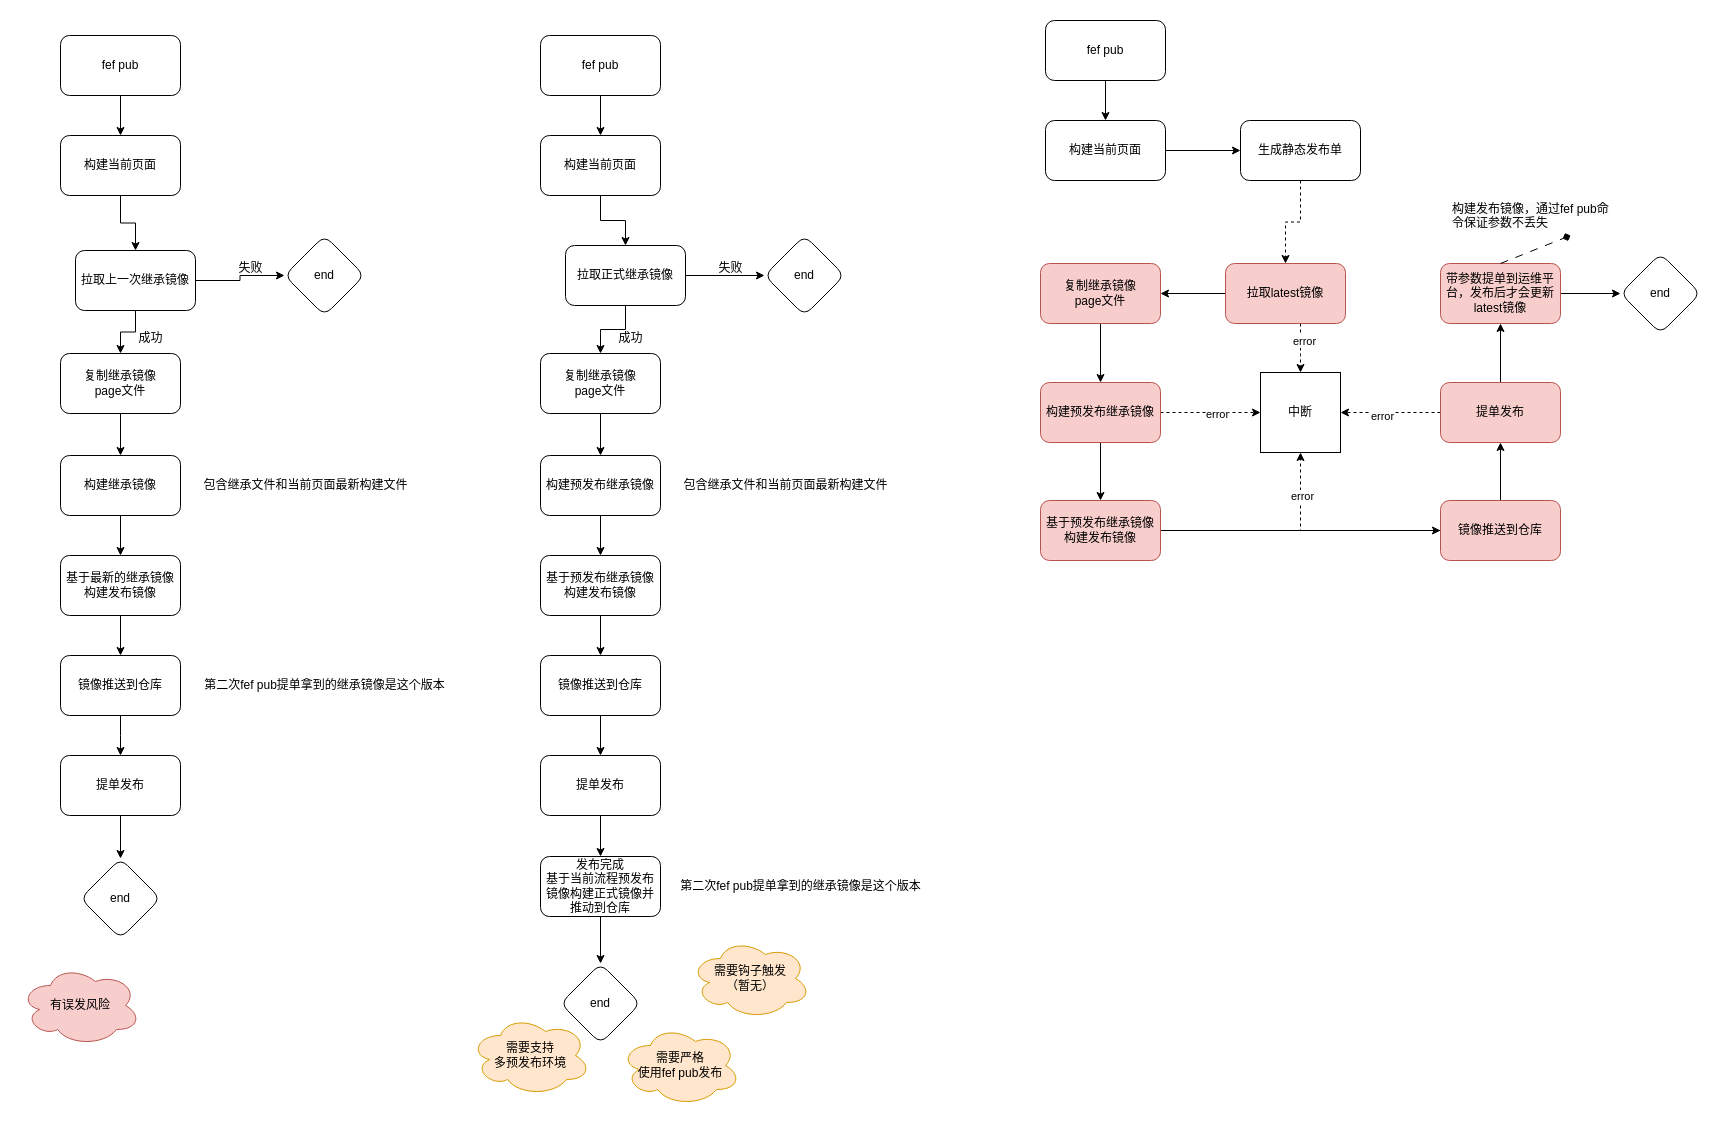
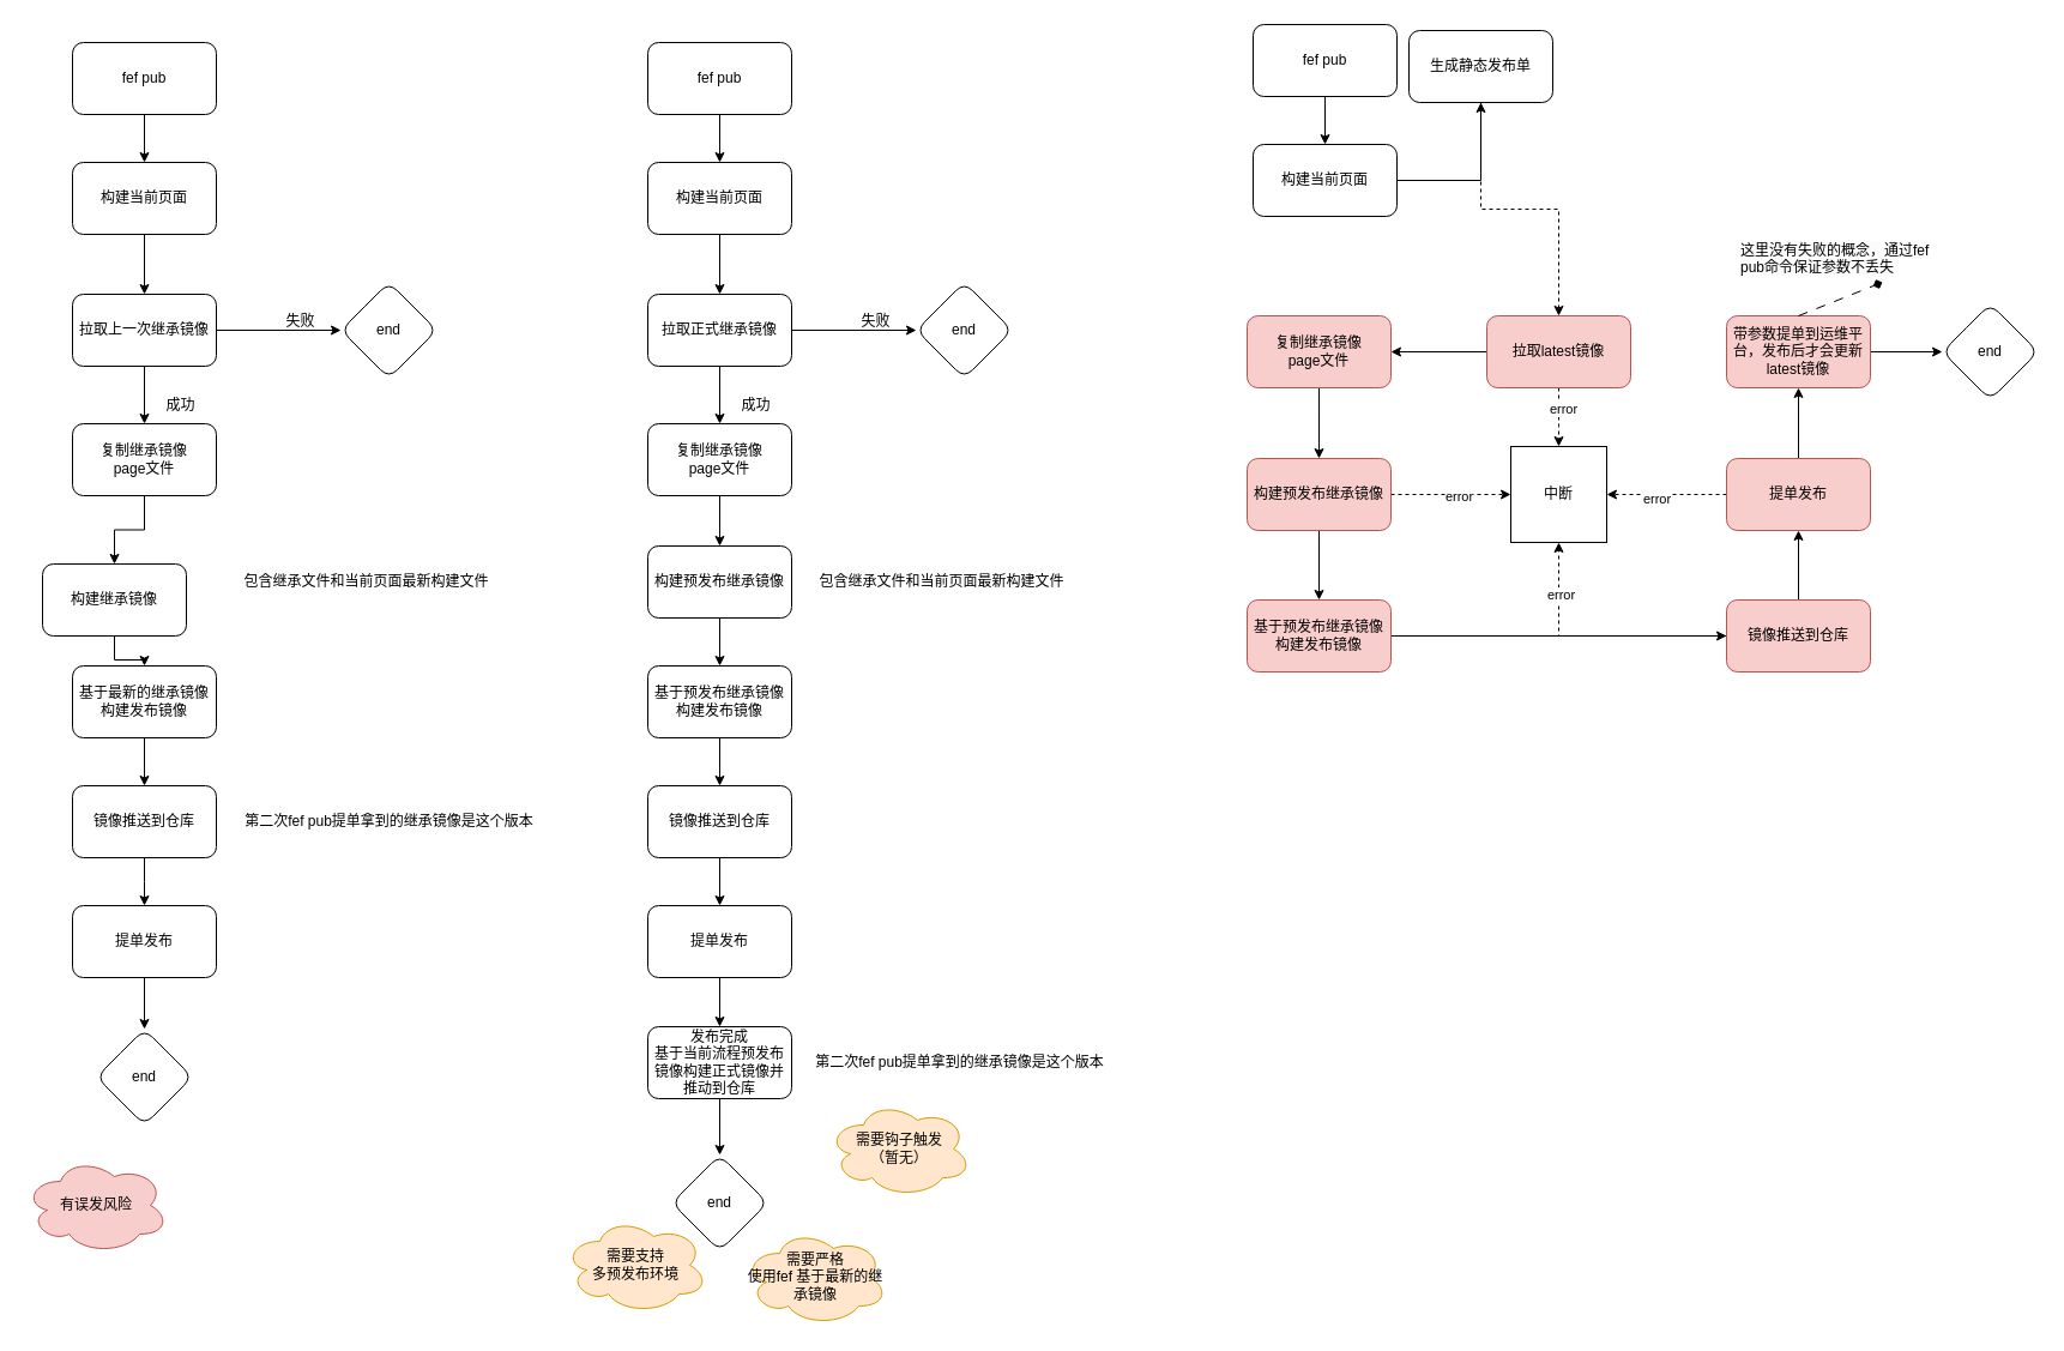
- <mxCell id="83" value="生成静态发布单" style="rounded=1;whiteSpace=wrap;html=1;" vertex="1" parent="1"><mxGeometry x="1240" y="120" width="120" height="60" as="geometry" /></mxCell>
+ <mxCell id="83" value="生成静态发布单" style="rounded=1;whiteSpace=wrap;html=1;" vertex="1" parent="1"><mxGeometry x="1175" y="25" width="120" height="60" as="geometry" /></mxCell>
- <mxCell id="85" value="&lt;span style=&quot;color: rgb(0, 0, 0); font-family: Helvetica; font-size: 12px; font-style: normal; font-variant-ligatures: normal; font-variant-caps: normal; font-weight: 400; letter-spacing: normal; orphans: 2; text-align: center; text-indent: 0px; text-transform: none; widows: 2; word-spacing: 0px; -webkit-text-stroke-width: 0px; white-space: normal; background-color: rgb(251, 251, 251); text-decoration-thickness: initial; text-decoration-style: initial; text-decoration-color: initial; display: inline !important; float: none;&quot;&gt;构建发布镜像，通过fef pub命令保证参数不丢失&lt;/span&gt;" style="text;whiteSpace=wrap;html=1;" vertex="1" parent="1"><mxGeometry x="1450" y="195" width="160" height="40" as="geometry" /></mxCell>
+ <mxCell id="85" value="&lt;span style=&quot;color: rgb(0, 0, 0); font-family: Helvetica; font-size: 12px; font-style: normal; font-variant-ligatures: normal; font-variant-caps: normal; font-weight: 400; letter-spacing: normal; orphans: 2; text-align: center; text-indent: 0px; text-transform: none; widows: 2; word-spacing: 0px; -webkit-text-stroke-width: 0px; white-space: normal; background-color: rgb(251, 251, 251); text-decoration-thickness: initial; text-decoration-style: initial; text-decoration-color: initial; display: inline !important; float: none;&quot;&gt;这里没有失败的概念，通过fef pub命令保证参数不丢失&lt;/span&gt;" style="text;whiteSpace=wrap;html=1;" vertex="1" parent="1"><mxGeometry x="1450" y="195" width="160" height="40" as="geometry" /></mxCell>
- <mxCell id="37" value="拉取正式继承镜像" style="rounded=1;whiteSpace=wrap;html=1;" parent="1" vertex="1"><mxGeometry x="565" y="245" width="120" height="60" as="geometry" /></mxCell>
+ <mxCell id="37" value="拉取正式继承镜像" style="rounded=1;whiteSpace=wrap;html=1;" parent="1" vertex="1"><mxGeometry x="540" y="245" width="120" height="60" as="geometry" /></mxCell>
- <mxCell id="17" value="拉取上一次继承镜像" style="rounded=1;whiteSpace=wrap;html=1;" parent="1" vertex="1"><mxGeometry x="75" y="250" width="120" height="60" as="geometry" /></mxCell>
+ <mxCell id="17" value="拉取上一次继承镜像" style="rounded=1;whiteSpace=wrap;html=1;" parent="1" vertex="1"><mxGeometry x="60" y="245" width="120" height="60" as="geometry" /></mxCell>
- <mxCell id="73" value="拉取latest镜像" style="rounded=1;whiteSpace=wrap;html=1;fillColor=#f8cecc;strokeColor=#b85450;" vertex="1" parent="1"><mxGeometry x="1225" y="263" width="120" height="60" as="geometry" /></mxCell>
+ <mxCell id="73" value="拉取latest镜像" style="rounded=1;whiteSpace=wrap;html=1;fillColor=#f8cecc;strokeColor=#b85450;" vertex="1" parent="1"><mxGeometry x="1240" y="263" width="120" height="60" as="geometry" /></mxCell>
- <mxCell id="12" value="构建继承镜像&lt;br&gt;" style="whiteSpace=wrap;html=1;rounded=1;" parent="1" vertex="1"><mxGeometry x="60" y="455" width="120" height="60" as="geometry" /></mxCell>
+ <mxCell id="12" value="构建继承镜像&lt;br&gt;" style="whiteSpace=wrap;html=1;rounded=1;" parent="1" vertex="1"><mxGeometry x="35" y="470" width="120" height="60" as="geometry" /></mxCell>
- <mxCell id="53" value="需要钩子触发&lt;br&gt;（暂无）" style="ellipse;shape=cloud;whiteSpace=wrap;html=1;fillColor=#ffe6cc;strokeColor=#d79b00;" parent="1" vertex="1"><mxGeometry x="690" y="938" width="120" height="80" as="geometry" /></mxCell>
+ <mxCell id="53" value="需要钩子触发&lt;br&gt;（暂无）" style="ellipse;shape=cloud;whiteSpace=wrap;html=1;fillColor=#ffe6cc;strokeColor=#d79b00;" parent="1" vertex="1"><mxGeometry x="690" y="918" width="120" height="80" as="geometry" /></mxCell>
- <mxCell id="52" value="需要严格&lt;br&gt;使用fef pub发布" style="ellipse;shape=cloud;whiteSpace=wrap;html=1;fillColor=#ffe6cc;strokeColor=#d79b00;" parent="1" vertex="1"><mxGeometry x="620" y="1025" width="120" height="80" as="geometry" /></mxCell>
+ <mxCell id="52" value="需要严格&lt;br&gt;使用fef 基于最新的继承镜像" style="ellipse;shape=cloud;whiteSpace=wrap;html=1;fillColor=#ffe6cc;strokeColor=#d79b00;" parent="1" vertex="1"><mxGeometry x="620" y="1025" width="120" height="80" as="geometry" /></mxCell>
